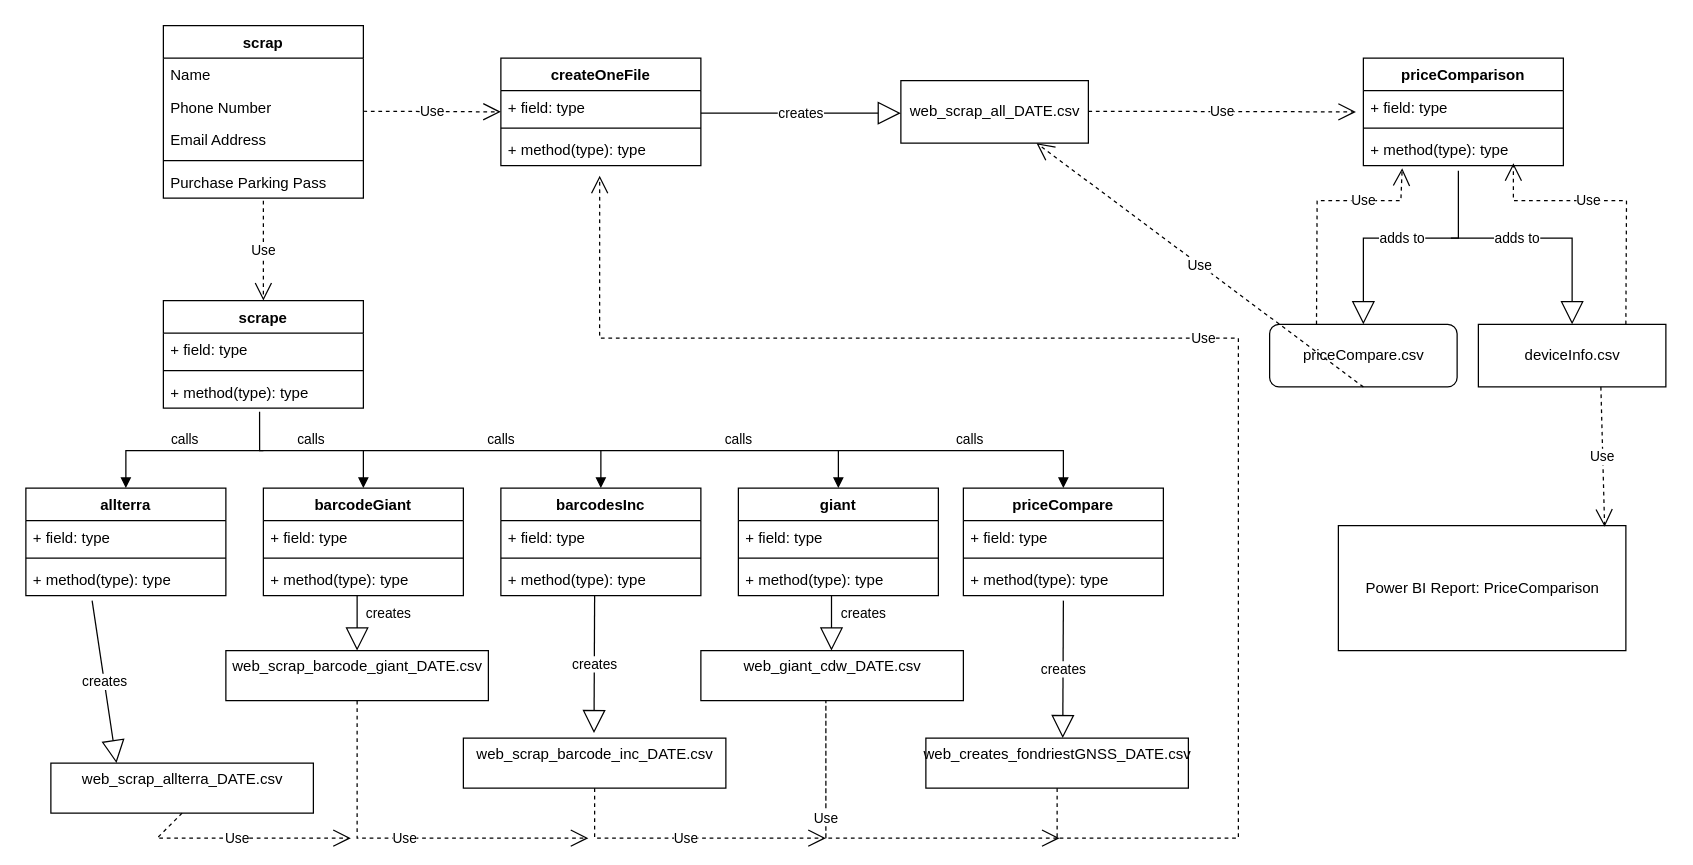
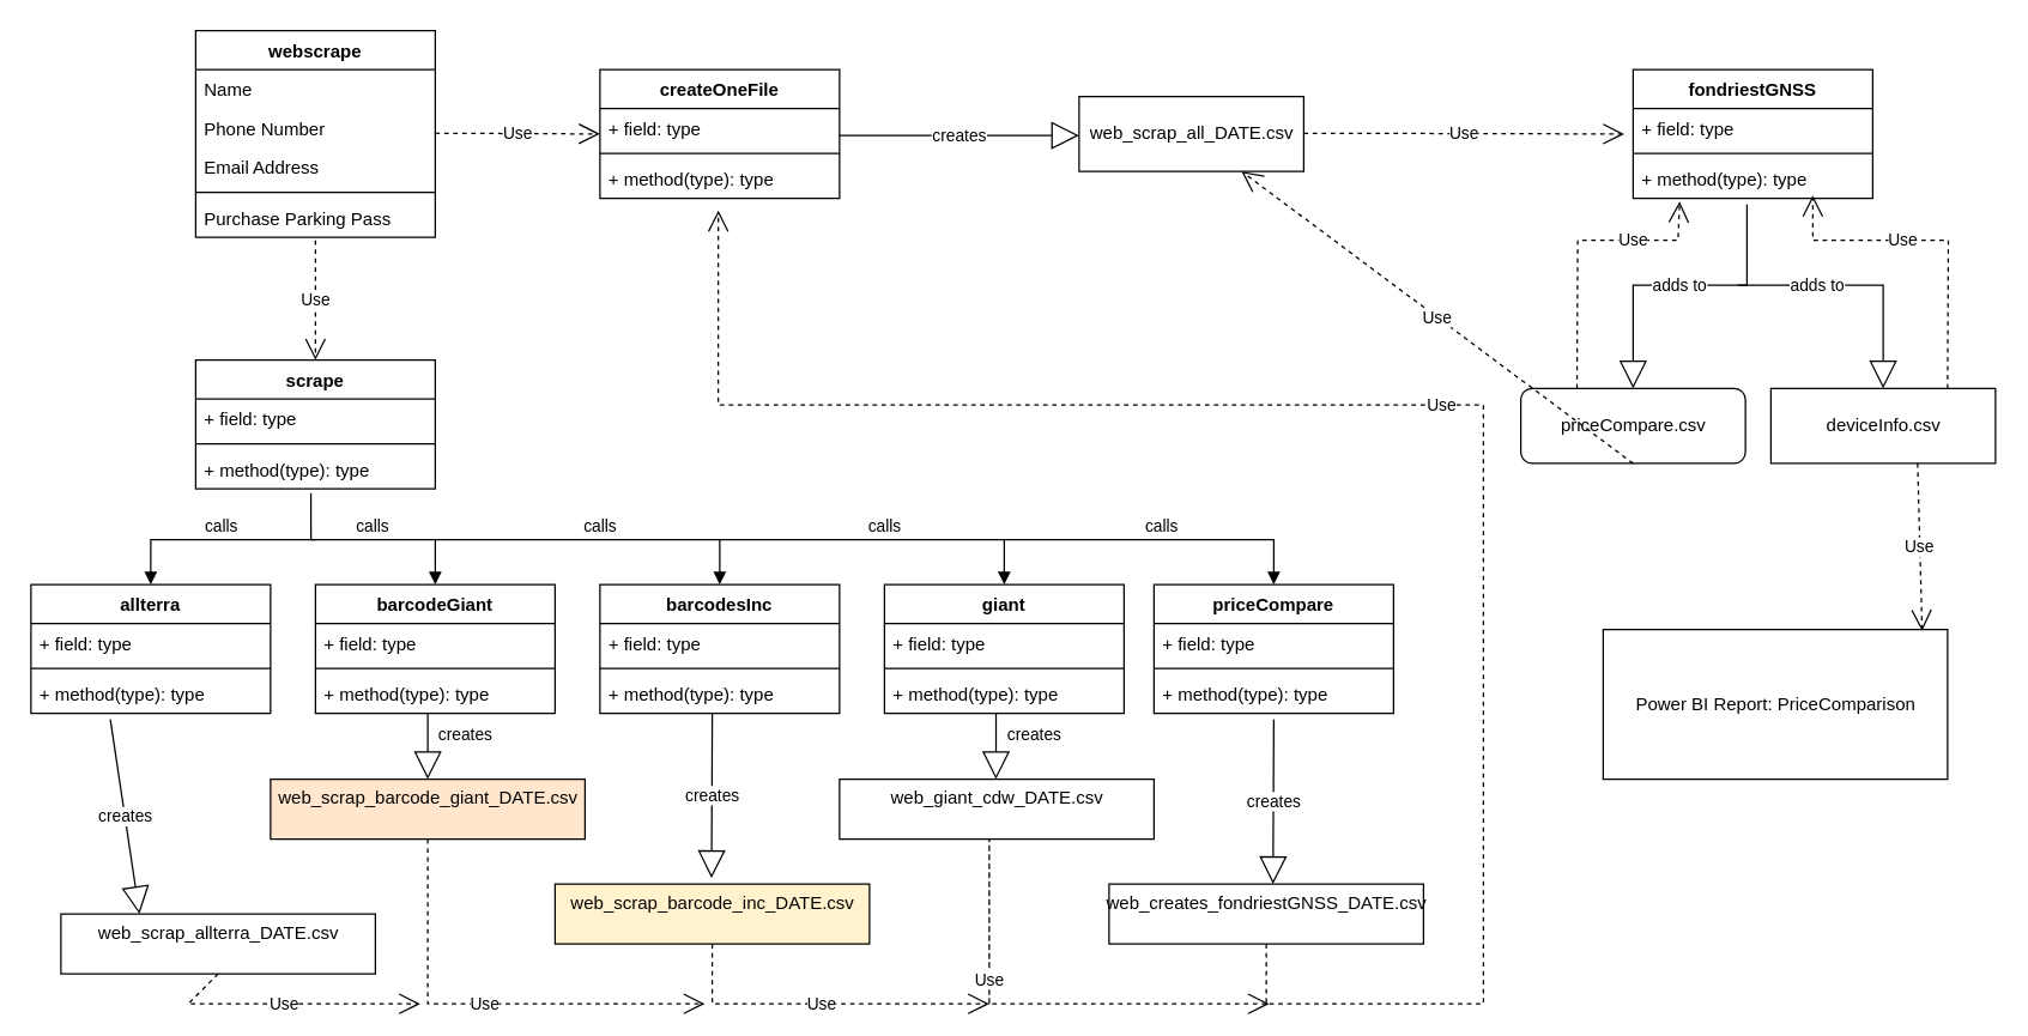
- <mxCell id="2" value="scrap" style="swimlane;fontStyle=1;align=center;verticalAlign=top;childLayout=stackLayout;horizontal=1;startSize=26;horizontalStack=0;resizeParent=1;resizeLast=0;collapsible=1;marginBottom=0;rounded=0;shadow=0;strokeWidth=1;" parent="1" vertex="1"><mxGeometry x="130" y="20" width="160" height="138" as="geometry"><mxRectangle x="230" y="140" width="160" height="26" as="alternateBounds" /></mxGeometry></mxCell>
+ <mxCell id="2" value="webscrape" style="swimlane;fontStyle=1;align=center;verticalAlign=top;childLayout=stackLayout;horizontal=1;startSize=26;horizontalStack=0;resizeParent=1;resizeLast=0;collapsible=1;marginBottom=0;rounded=0;shadow=0;strokeWidth=1;" parent="1" vertex="1"><mxGeometry x="130" y="20" width="160" height="138" as="geometry"><mxRectangle x="230" y="140" width="160" height="26" as="alternateBounds" /></mxGeometry></mxCell>
- <mxCell id="61" value="priceComparison" style="swimlane;fontStyle=1;align=center;verticalAlign=top;childLayout=stackLayout;horizontal=1;startSize=26;horizontalStack=0;resizeParent=1;resizeParentMax=0;resizeLast=0;collapsible=1;marginBottom=0;" vertex="1" parent="1"><mxGeometry x="1090" y="46" width="160" height="86" as="geometry" /></mxCell>
+ <mxCell id="61" value="fondriestGNSS" style="swimlane;fontStyle=1;align=center;verticalAlign=top;childLayout=stackLayout;horizontal=1;startSize=26;horizontalStack=0;resizeParent=1;resizeParentMax=0;resizeLast=0;collapsible=1;marginBottom=0;" vertex="1" parent="1"><mxGeometry x="1090" y="46" width="160" height="86" as="geometry" /></mxCell>
- <mxCell id="36" value="&lt;div&gt;web_scrap_barcode_giant_DATE.csv&lt;/div&gt;&lt;div&gt;&lt;br&gt;&lt;/div&gt;" style="html=1;" vertex="1" parent="1"><mxGeometry x="180" y="520" width="210" height="40" as="geometry" /></mxCell>
+ <mxCell id="36" value="&lt;div&gt;web_scrap_barcode_giant_DATE.csv&lt;/div&gt;&lt;div&gt;&lt;br&gt;&lt;/div&gt;" style="html=1;fillColor=#ffe6cc;" vertex="1" parent="1"><mxGeometry x="180" y="520" width="210" height="40" as="geometry" /></mxCell>
- <mxCell id="38" value="&lt;div&gt;web_scrap_barcode_inc_DATE.csv&lt;/div&gt;&lt;div&gt;&lt;br&gt;&lt;/div&gt;" style="html=1;" vertex="1" parent="1"><mxGeometry x="370" y="590" width="210" height="40" as="geometry" /></mxCell>
+ <mxCell id="38" value="&lt;div&gt;web_scrap_barcode_inc_DATE.csv&lt;/div&gt;&lt;div&gt;&lt;br&gt;&lt;/div&gt;" style="html=1;fillColor=#fff2cc;" vertex="1" parent="1"><mxGeometry x="370" y="590" width="210" height="40" as="geometry" /></mxCell>
